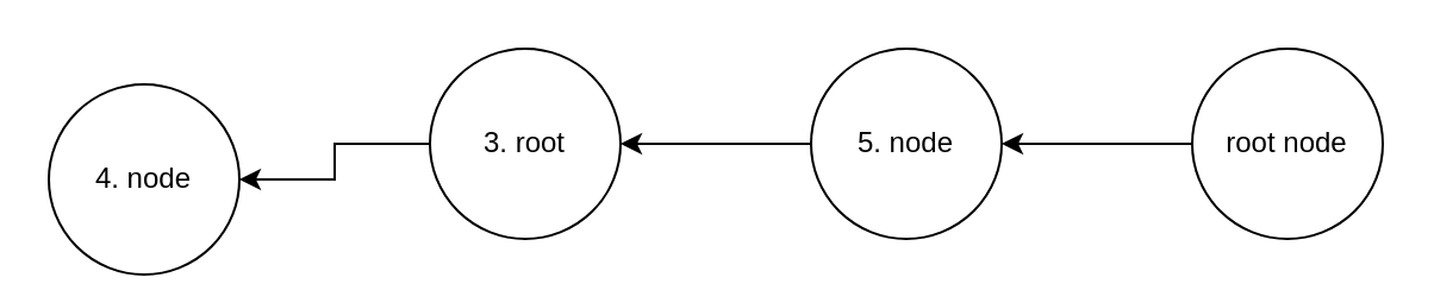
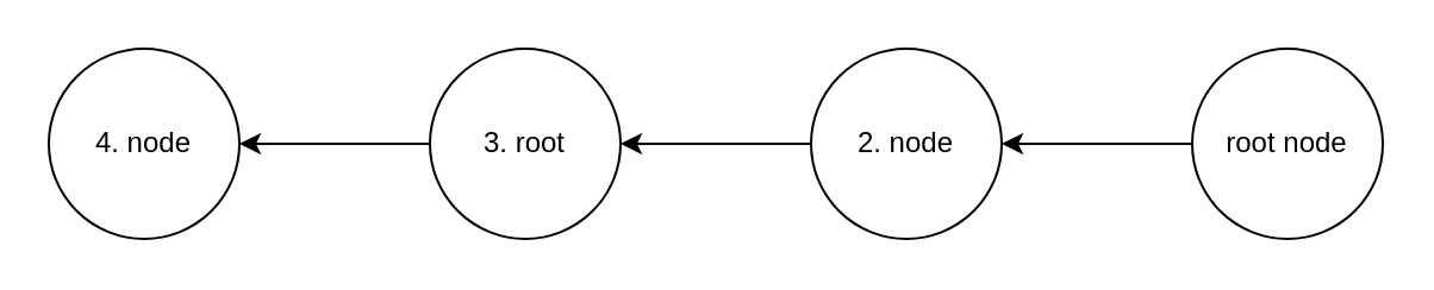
- <mxCell id="5" value="5. node" style="ellipse;whiteSpace=wrap;html=1;aspect=fixed;" vertex="1" parent="1"><mxGeometry x="340" width="80" height="80" as="geometry" y="20" /></mxCell>
+ <mxCell id="5" value="2. node" style="ellipse;whiteSpace=wrap;html=1;aspect=fixed;" vertex="1" parent="1"><mxGeometry x="340" width="80" height="80" as="geometry" y="20" /></mxCell>
- <mxCell id="8" value="4. node" style="ellipse;whiteSpace=wrap;html=1;aspect=fixed;" vertex="1" parent="1"><mxGeometry x="20" y="35" width="80" height="80" as="geometry" /></mxCell>
+ <mxCell id="8" value="4. node" style="ellipse;whiteSpace=wrap;html=1;aspect=fixed;" vertex="1" parent="1"><mxGeometry width="80" height="80" as="geometry" x="20" y="20" /></mxCell>
